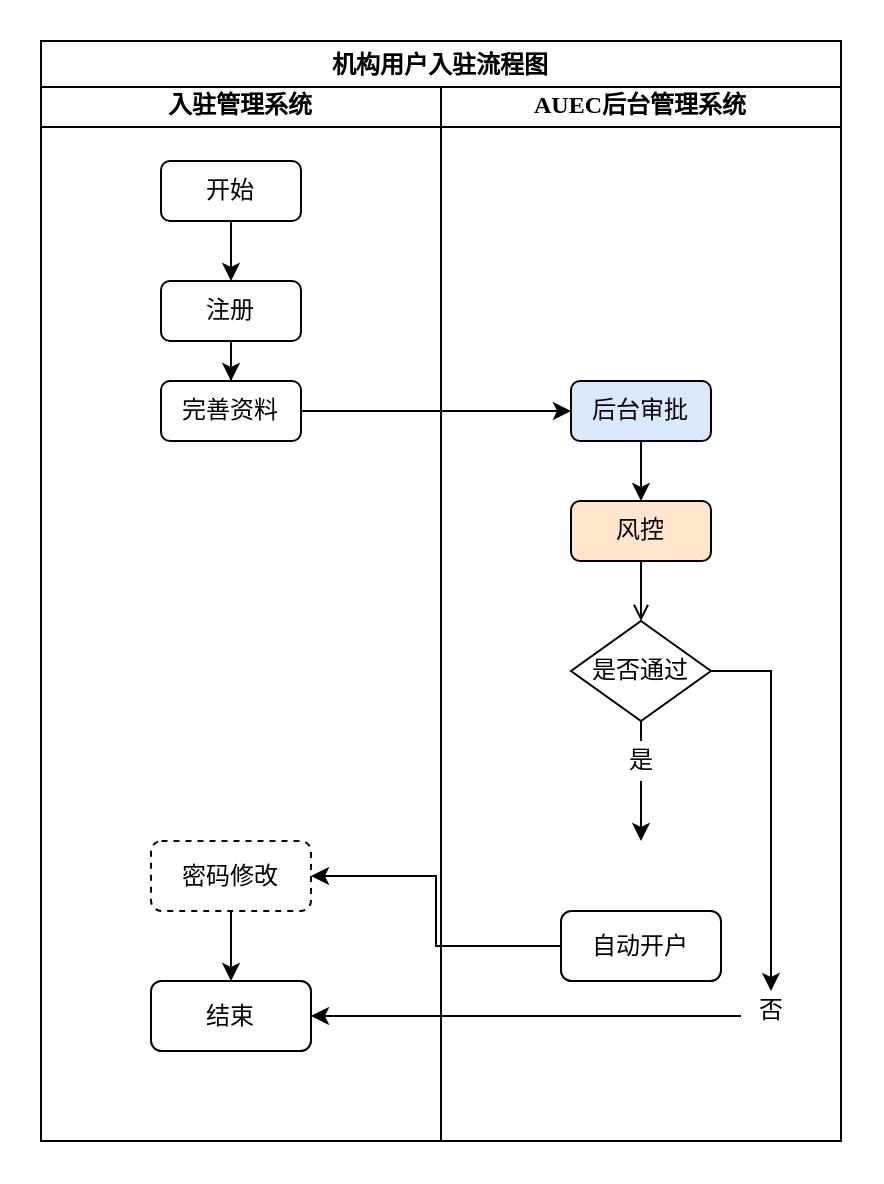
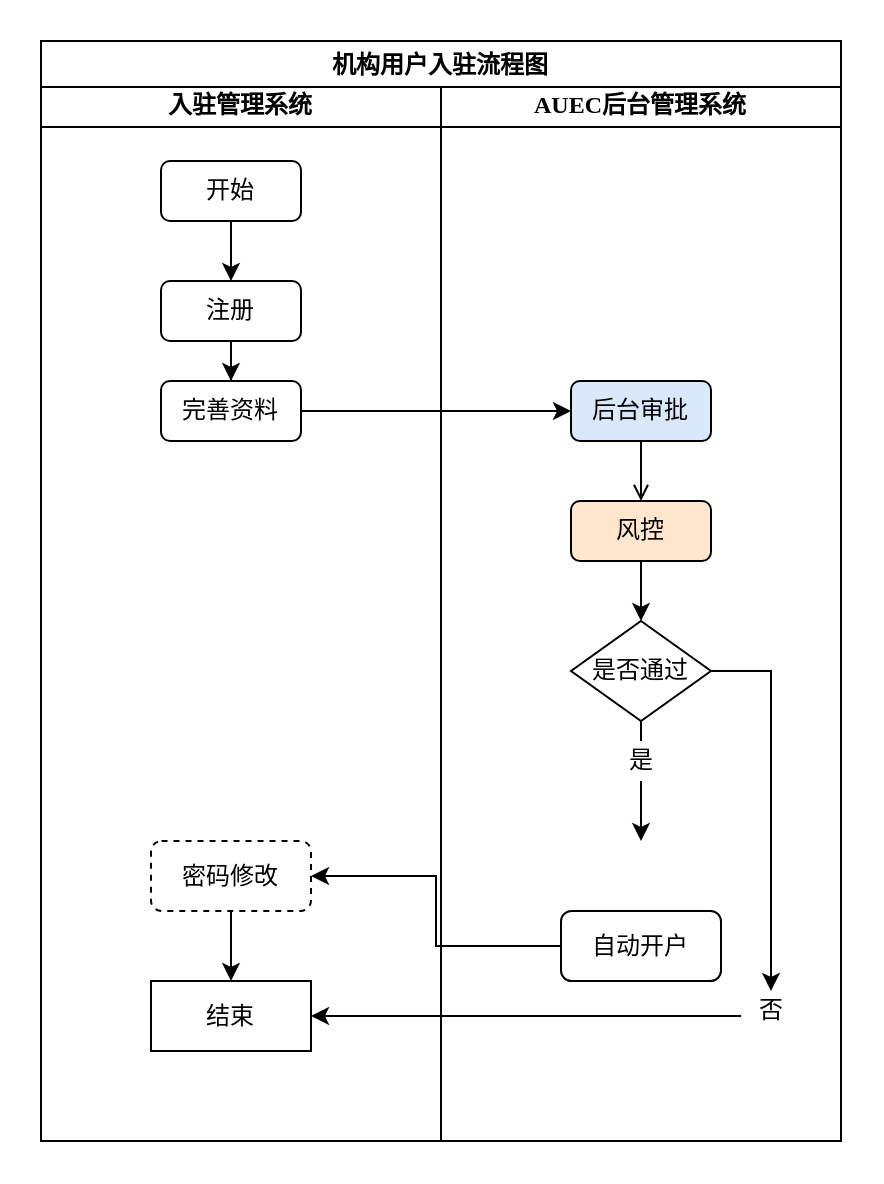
- <mxCell id="21" value="" style="edgeStyle=orthogonalEdgeStyle;rounded=0;orthogonalLoop=1;jettySize=auto;html=1;fontFamily=Lucida Console;" edge="1" parent="11" source="20" target="12"><mxGeometry relative="1" as="geometry" /></mxCell>
+ <mxCell id="21" value="" style="edgeStyle=orthogonalEdgeStyle;rounded=0;orthogonalLoop=1;jettySize=auto;html=1;fontFamily=Lucida Console;endArrow=open;" edge="1" parent="11" source="20" target="12"><mxGeometry relative="1" as="geometry" /></mxCell>
- <mxCell id="16" value="" style="edgeStyle=orthogonalEdgeStyle;rounded=0;orthogonalLoop=1;jettySize=auto;html=1;fontFamily=Lucida Console;endArrow=open;" edge="1" parent="11" source="12" target="15"><mxGeometry relative="1" as="geometry"><mxPoint x="460" y="450" as="targetPoint" /><mxPoint x="460" y="370" as="sourcePoint" /></mxGeometry></mxCell>
+ <mxCell id="16" value="" style="edgeStyle=orthogonalEdgeStyle;rounded=0;orthogonalLoop=1;jettySize=auto;html=1;fontFamily=Lucida Console;" edge="1" parent="11" source="12" target="15"><mxGeometry relative="1" as="geometry"><mxPoint x="460" y="450" as="targetPoint" /><mxPoint x="460" y="370" as="sourcePoint" /></mxGeometry></mxCell>
- <mxCell id="10" value="结束" style="rounded=1;whiteSpace=wrap;html=1;" vertex="1" parent="2"><mxGeometry x="55" y="450" width="80" height="35" as="geometry" /></mxCell>
+ <mxCell id="10" value="结束" style="whiteSpace=wrap;html=1;rounded=0;" vertex="1" parent="2"><mxGeometry x="55" y="450" width="80" height="35" as="geometry" /></mxCell>
